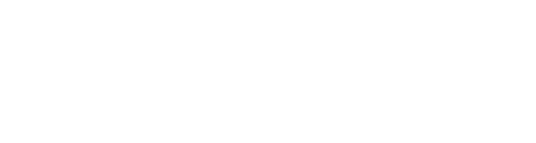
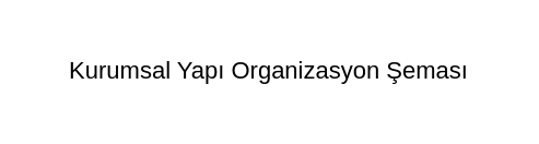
+ <mxCell id="2" value="&lt;font style=&quot;font-size: 22px&quot;&gt;Kurumsal Yapı Organizasyon Şeması&lt;/font&gt;" style="text;html=1;strokeColor=none;fillColor=none;align=center;verticalAlign=middle;whiteSpace=wrap;rounded=0;" vertex="1" parent="1"><mxGeometry x="20" y="20" width="451" height="90" as="geometry" /></mxCell>
